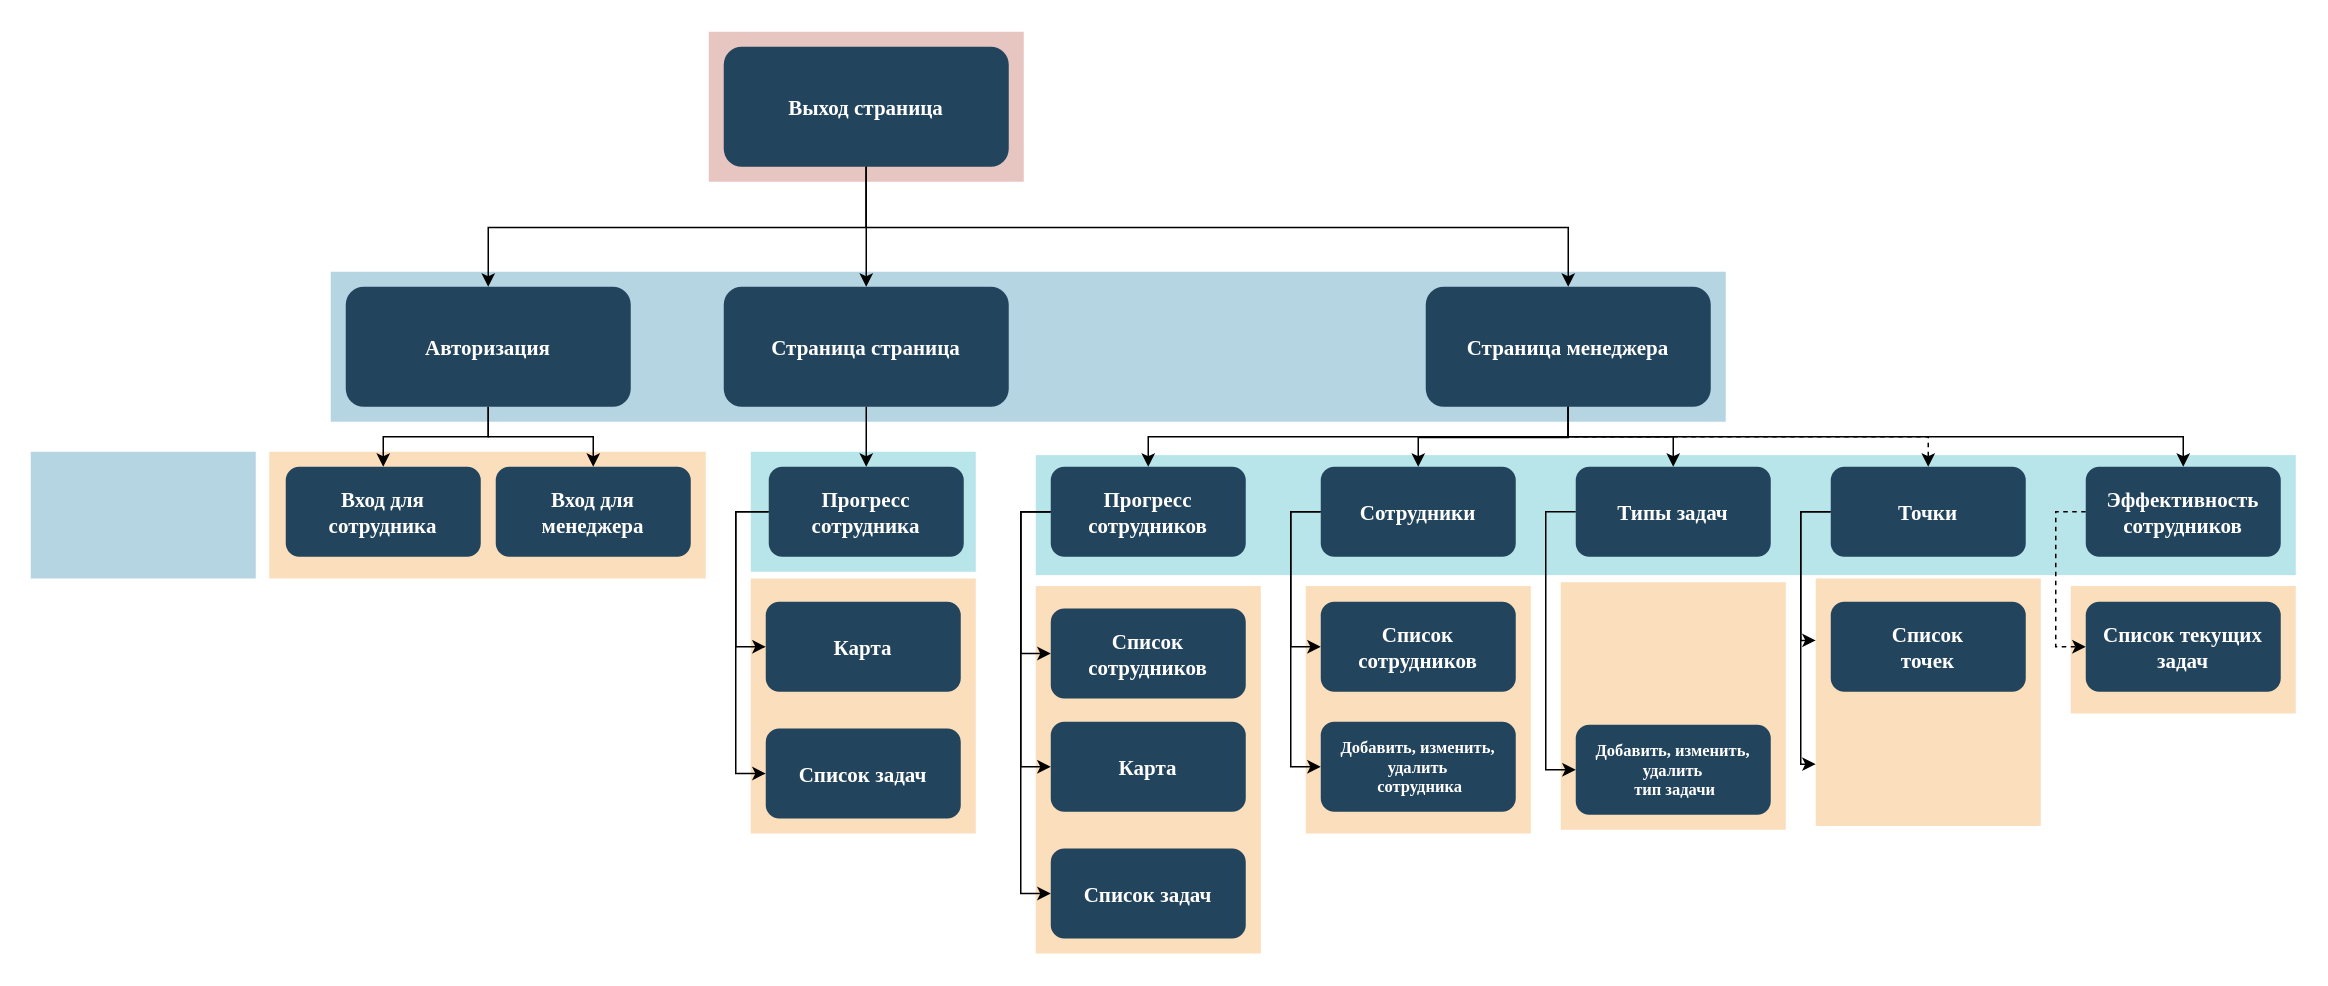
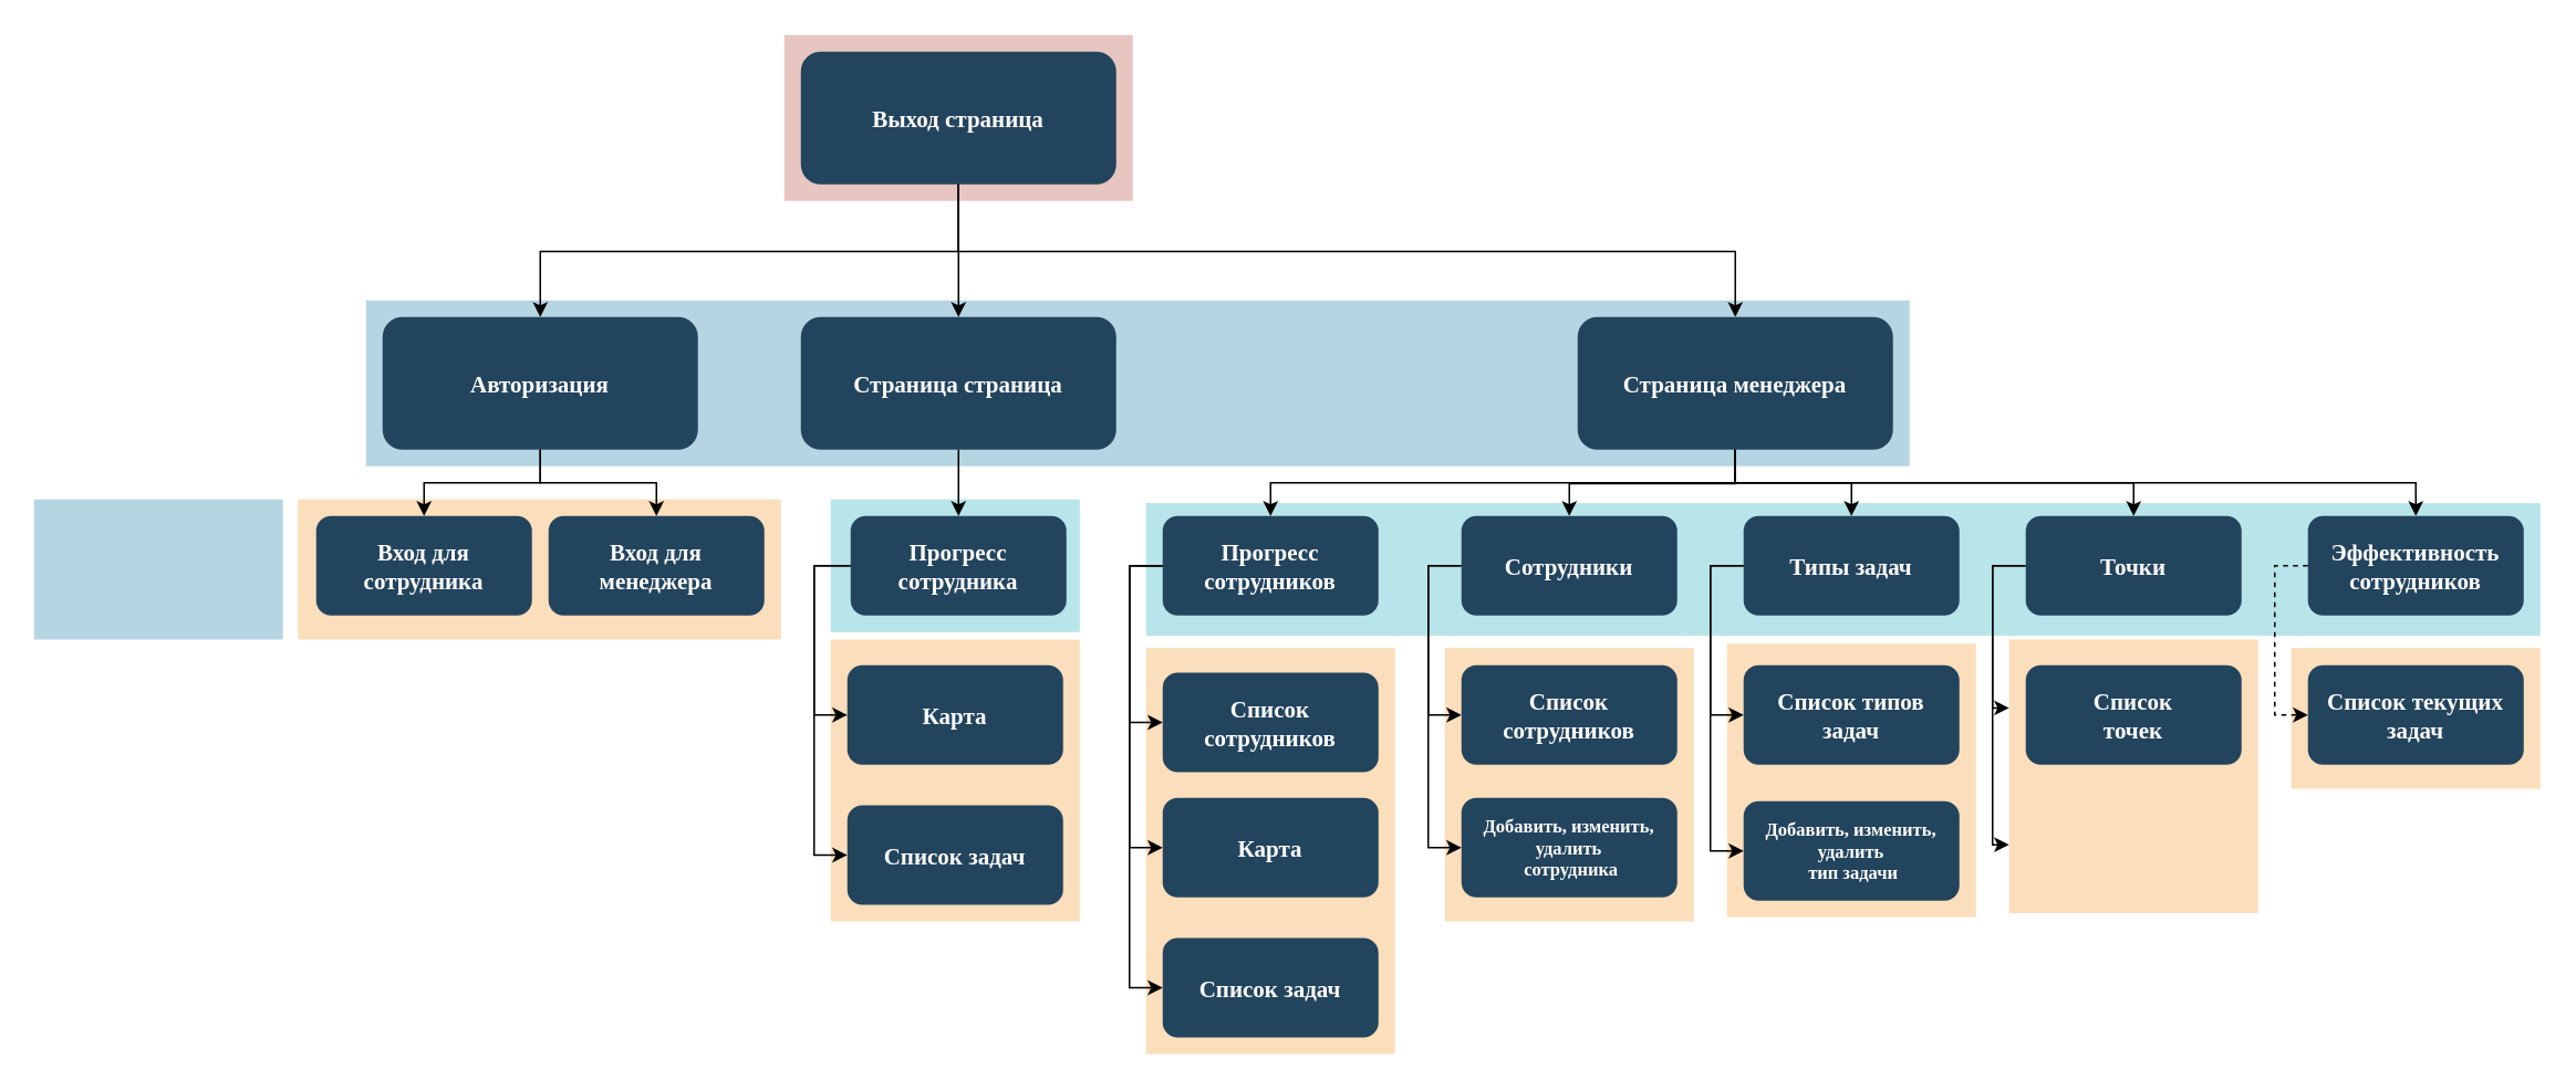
- <mxCell id="18" style="edgeStyle=orthogonalEdgeStyle;rounded=0;orthogonalLoop=1;jettySize=auto;html=1;exitX=0.5;exitY=1;exitDx=0;exitDy=0;entryX=0.5;entryY=0;entryDx=0;entryDy=0;dashed=1;" parent="1" source="19" target="43" edge="1"><mxGeometry relative="1" as="geometry" /></mxCell>
+ <mxCell id="18" style="edgeStyle=orthogonalEdgeStyle;rounded=0;orthogonalLoop=1;jettySize=auto;html=1;exitX=0.5;exitY=1;exitDx=0;exitDy=0;entryX=0.5;entryY=0;entryDx=0;entryDy=0;" parent="1" source="19" target="43" edge="1"><mxGeometry relative="1" as="geometry" /></mxCell>
+ <mxCell id="44" style="edgeStyle=orthogonalEdgeStyle;rounded=0;orthogonalLoop=1;jettySize=auto;html=1;exitX=0;exitY=0.5;exitDx=0;exitDy=0;entryX=0;entryY=0.5;entryDx=0;entryDy=0;" parent="1" source="46" target="55" edge="1"><mxGeometry relative="1" as="geometry" /></mxCell>
+ <mxCell id="55" value="Список типов&#10;задач" style="rounded=1;fillColor=#23445D;gradientColor=none;strokeColor=none;fontColor=#FFFFFF;fontStyle=1;fontFamily=Tahoma;fontSize=14" parent="1" vertex="1"><mxGeometry x="1050" y="400.5" width="130" height="60" as="geometry" /></mxCell>
